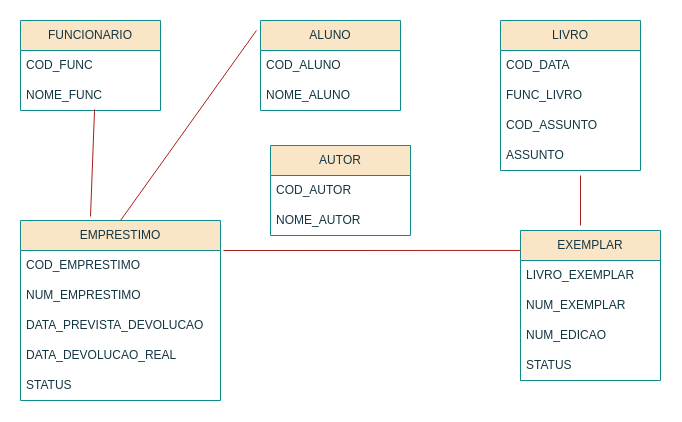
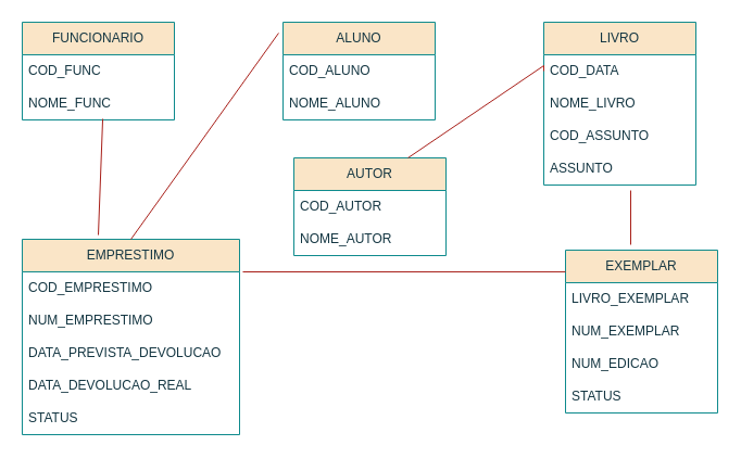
- <mxCell id="10" value="FUNC_LIVRO" style="text;strokeColor=none;fillColor=none;align=left;verticalAlign=middle;spacingLeft=4;spacingRight=4;overflow=hidden;points=[[0,0.5],[1,0.5]];portConstraint=eastwest;rotatable=0;whiteSpace=wrap;html=1;labelBackgroundColor=none;fontColor=#143642;" vertex="1" parent="8"><mxGeometry y="60" width="140" height="30" as="geometry" /></mxCell>
+ <mxCell id="10" value="NOME_LIVRO" style="text;strokeColor=none;fillColor=none;align=left;verticalAlign=middle;spacingLeft=4;spacingRight=4;overflow=hidden;points=[[0,0.5],[1,0.5]];portConstraint=eastwest;rotatable=0;whiteSpace=wrap;html=1;labelBackgroundColor=none;fontColor=#143642;" vertex="1" parent="8"><mxGeometry y="60" width="140" height="30" as="geometry" /></mxCell>
+ <mxCell id="30" value="" style="endArrow=none;html=1;rounded=0;strokeColor=#A8201A;fontColor=#143642;fillColor=#FAE5C7;exitX=0.75;exitY=0;exitDx=0;exitDy=0;entryX=0;entryY=0.5;entryDx=0;entryDy=0;" edge="1" parent="1" source="13" target="9"><mxGeometry width="50" height="50" relative="1" as="geometry"><mxPoint x="350" y="260" as="sourcePoint" /><mxPoint x="400" y="210" as="targetPoint" /><Array as="points"><mxPoint x="500" y="60" /></Array></mxGeometry></mxCell>
